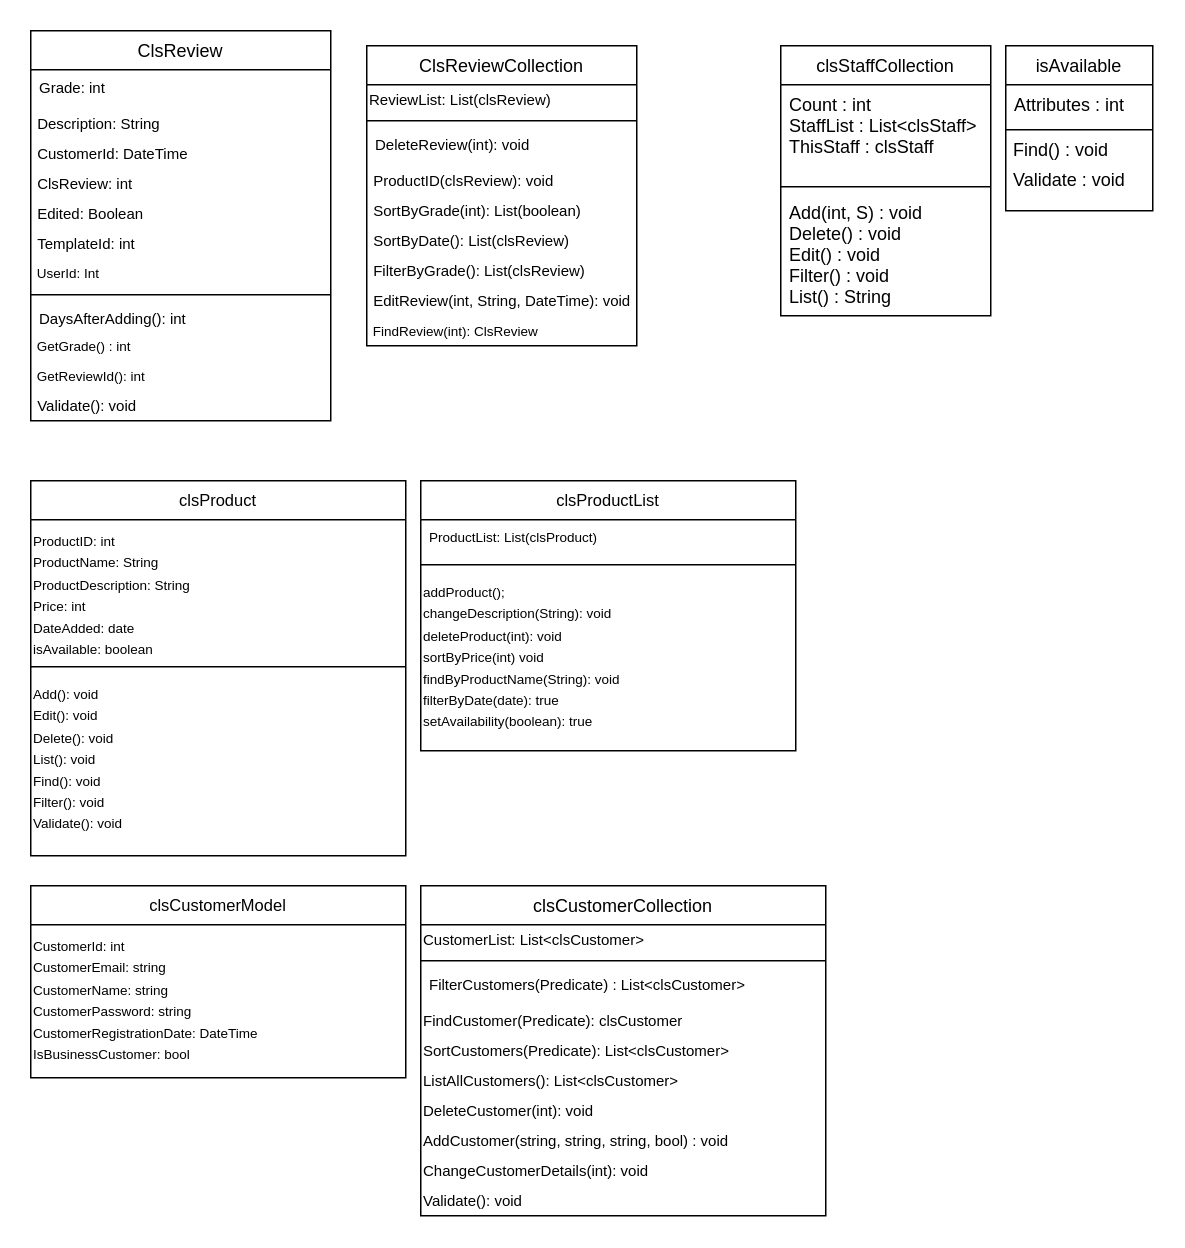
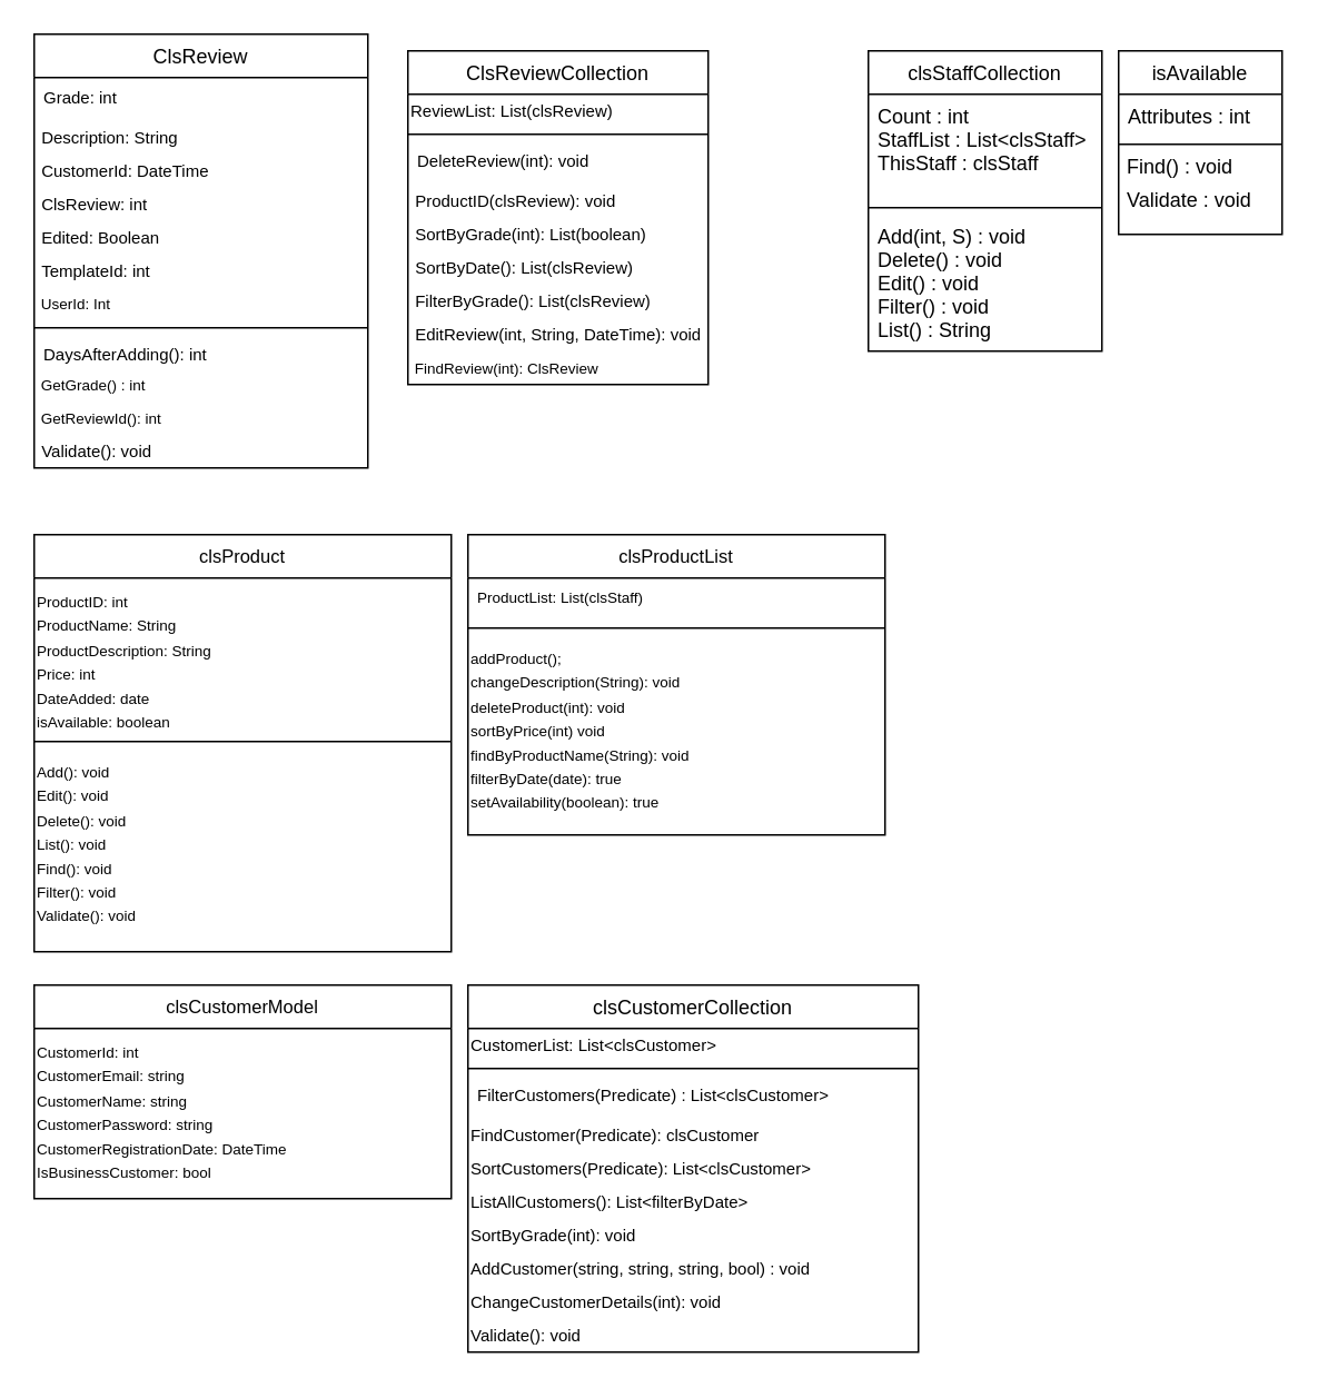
- <mxCell id="54" value="ProductList: List(clsProduct)" style="text;align=left;verticalAlign=top;spacingLeft=4;spacingRight=4;overflow=hidden;rotatable=0;points=[[0,0.5],[1,0.5]];portConstraint=eastwest;fontSize=9;" parent="53" vertex="1"><mxGeometry y="26" width="250" height="26" as="geometry" /></mxCell>
+ <mxCell id="54" value="ProductList: List(clsStaff)" style="text;align=left;verticalAlign=top;spacingLeft=4;spacingRight=4;overflow=hidden;rotatable=0;points=[[0,0.5],[1,0.5]];portConstraint=eastwest;fontSize=9;" parent="53" vertex="1"><mxGeometry y="26" width="250" height="26" as="geometry" /></mxCell>
- <mxCell id="44" value="ListAllCustomers(): List&amp;lt;clsCustomer&amp;gt;" style="text;html=1;strokeColor=none;fillColor=none;align=left;verticalAlign=middle;whiteSpace=wrap;rounded=0;fontSize=10;" parent="38" vertex="1"><mxGeometry y="120" width="270" height="20" as="geometry" /></mxCell>
+ <mxCell id="44" value="ListAllCustomers(): List&amp;lt;filterByDate&amp;gt;" style="text;html=1;strokeColor=none;fillColor=none;align=left;verticalAlign=middle;whiteSpace=wrap;rounded=0;fontSize=10;" parent="38" vertex="1"><mxGeometry y="120" width="270" height="20" as="geometry" /></mxCell>
- <mxCell id="45" value="DeleteCustomer(int): void" style="text;html=1;strokeColor=none;fillColor=none;align=left;verticalAlign=middle;whiteSpace=wrap;rounded=0;fontSize=10;" parent="38" vertex="1"><mxGeometry y="140" width="270" height="20" as="geometry" /></mxCell>
+ <mxCell id="45" value="SortByGrade(int): void" style="text;html=1;strokeColor=none;fillColor=none;align=left;verticalAlign=middle;whiteSpace=wrap;rounded=0;fontSize=10;" parent="38" vertex="1"><mxGeometry y="140" width="270" height="20" as="geometry" /></mxCell>
